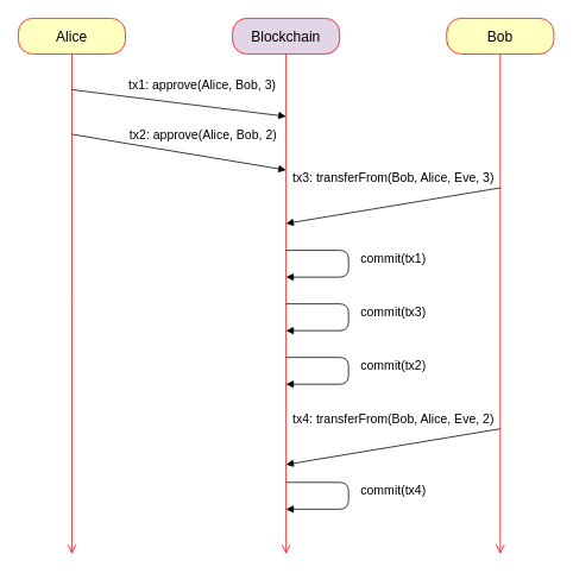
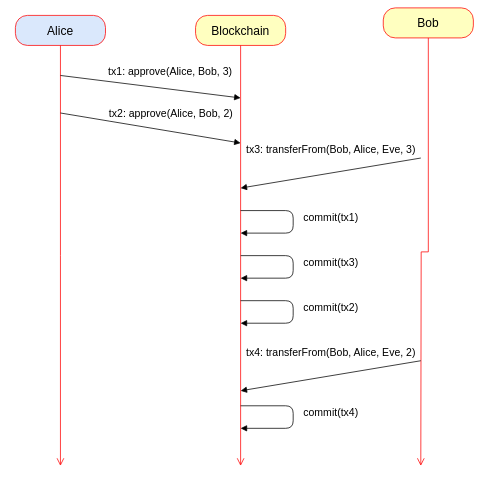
- <mxCell id="2" value="Alice" style="rounded=1;whiteSpace=wrap;html=1;arcSize=40;fontColor=#000000;fillColor=#ffffc0;strokeColor=#ff0000;fontSize=16;" vertex="1" parent="1"><mxGeometry x="20" y="20" width="120" height="40" as="geometry" /></mxCell>
+ <mxCell id="2" value="Alice" style="rounded=1;whiteSpace=wrap;html=1;arcSize=40;fontColor=#000000;fillColor=#dae8fc;strokeColor=#ff0000;fontSize=16;" vertex="1" parent="1"><mxGeometry x="20" y="20" width="120" height="40" as="geometry" /></mxCell>
- <mxCell id="4" value="Blockchain" style="rounded=1;whiteSpace=wrap;html=1;arcSize=40;fontColor=#000000;fillColor=#e1d5e7;strokeColor=#ff0000;fontSize=16;" vertex="1" parent="1"><mxGeometry x="260" y="20" width="120" height="40" as="geometry" /></mxCell>
+ <mxCell id="4" value="Blockchain" style="rounded=1;whiteSpace=wrap;html=1;arcSize=40;fontColor=#000000;fillColor=#ffffc0;strokeColor=#ff0000;fontSize=16;" vertex="1" parent="1"><mxGeometry x="260" y="20" width="120" height="40" as="geometry" /></mxCell>
- <mxCell id="7" value="Bob" style="rounded=1;whiteSpace=wrap;html=1;arcSize=40;fontColor=#000000;fillColor=#ffffc0;strokeColor=#ff0000;fontSize=16;" vertex="1" parent="1"><mxGeometry x="500" y="20" width="120" height="40" as="geometry" /></mxCell>
+ <mxCell id="7" value="Bob" style="rounded=1;whiteSpace=wrap;html=1;arcSize=40;fontColor=#000000;fillColor=#ffffc0;strokeColor=#ff0000;fontSize=16;" vertex="1" parent="1"><mxGeometry x="510" y="10" width="120" height="40" as="geometry" /></mxCell>
